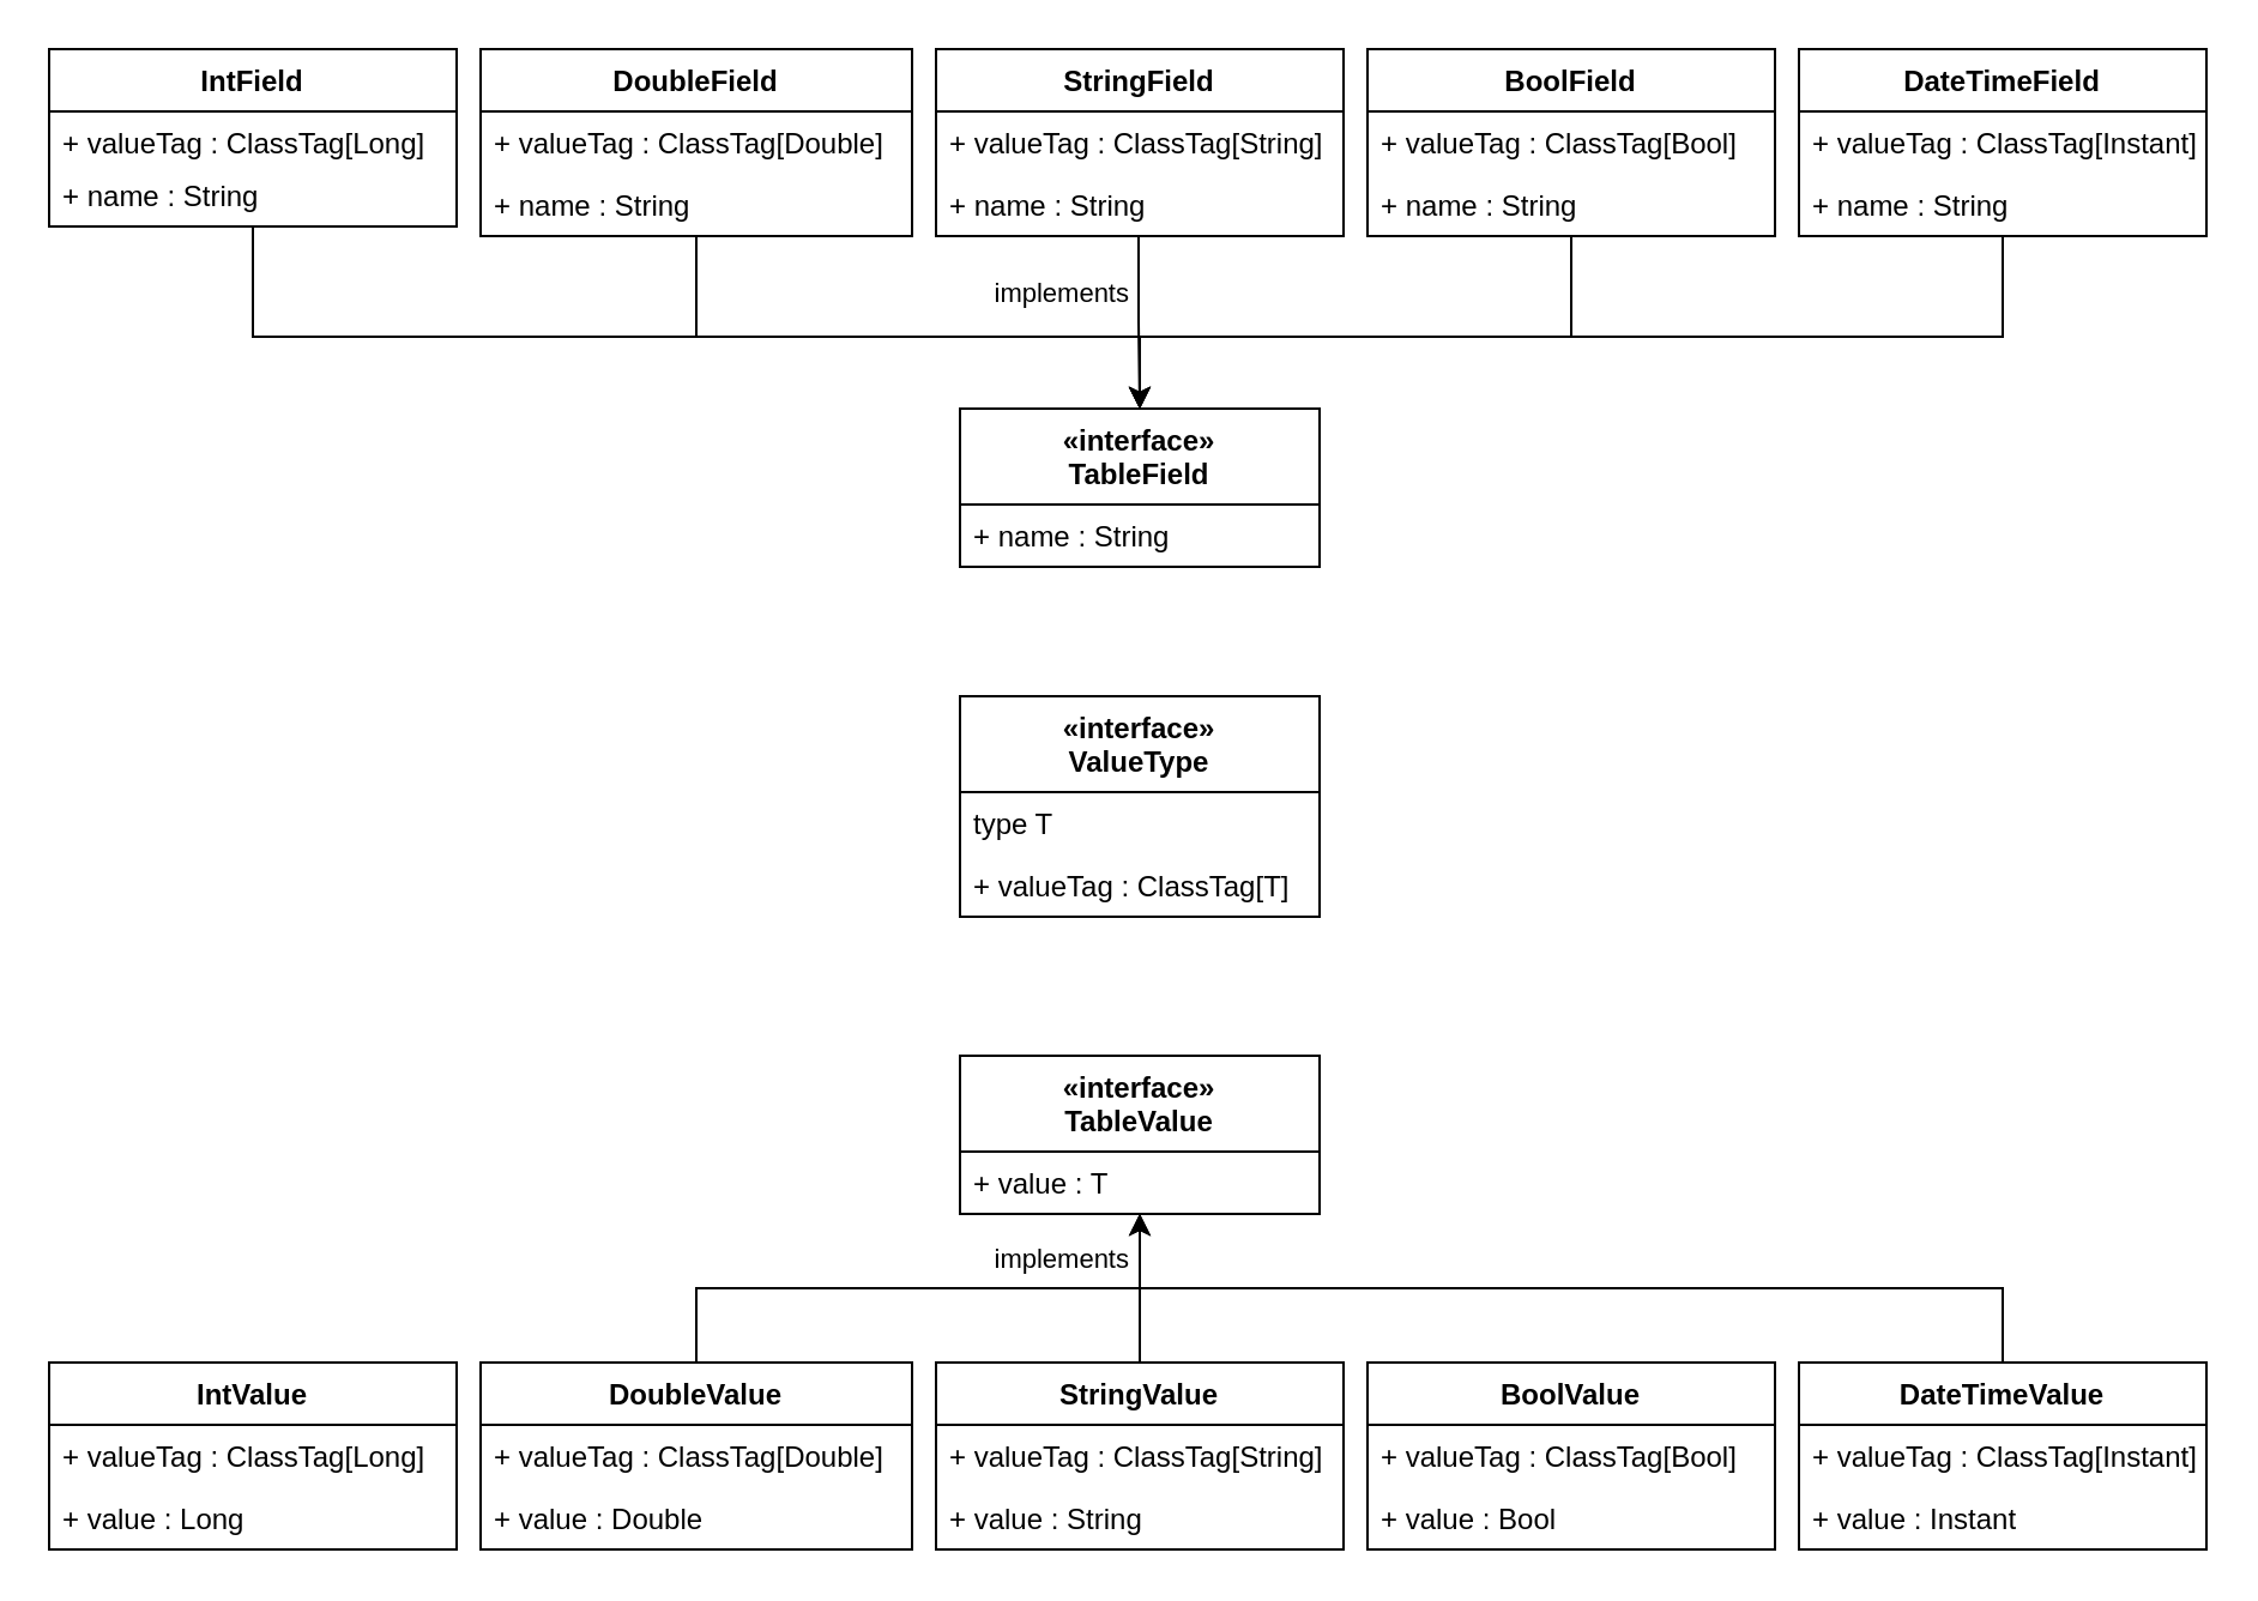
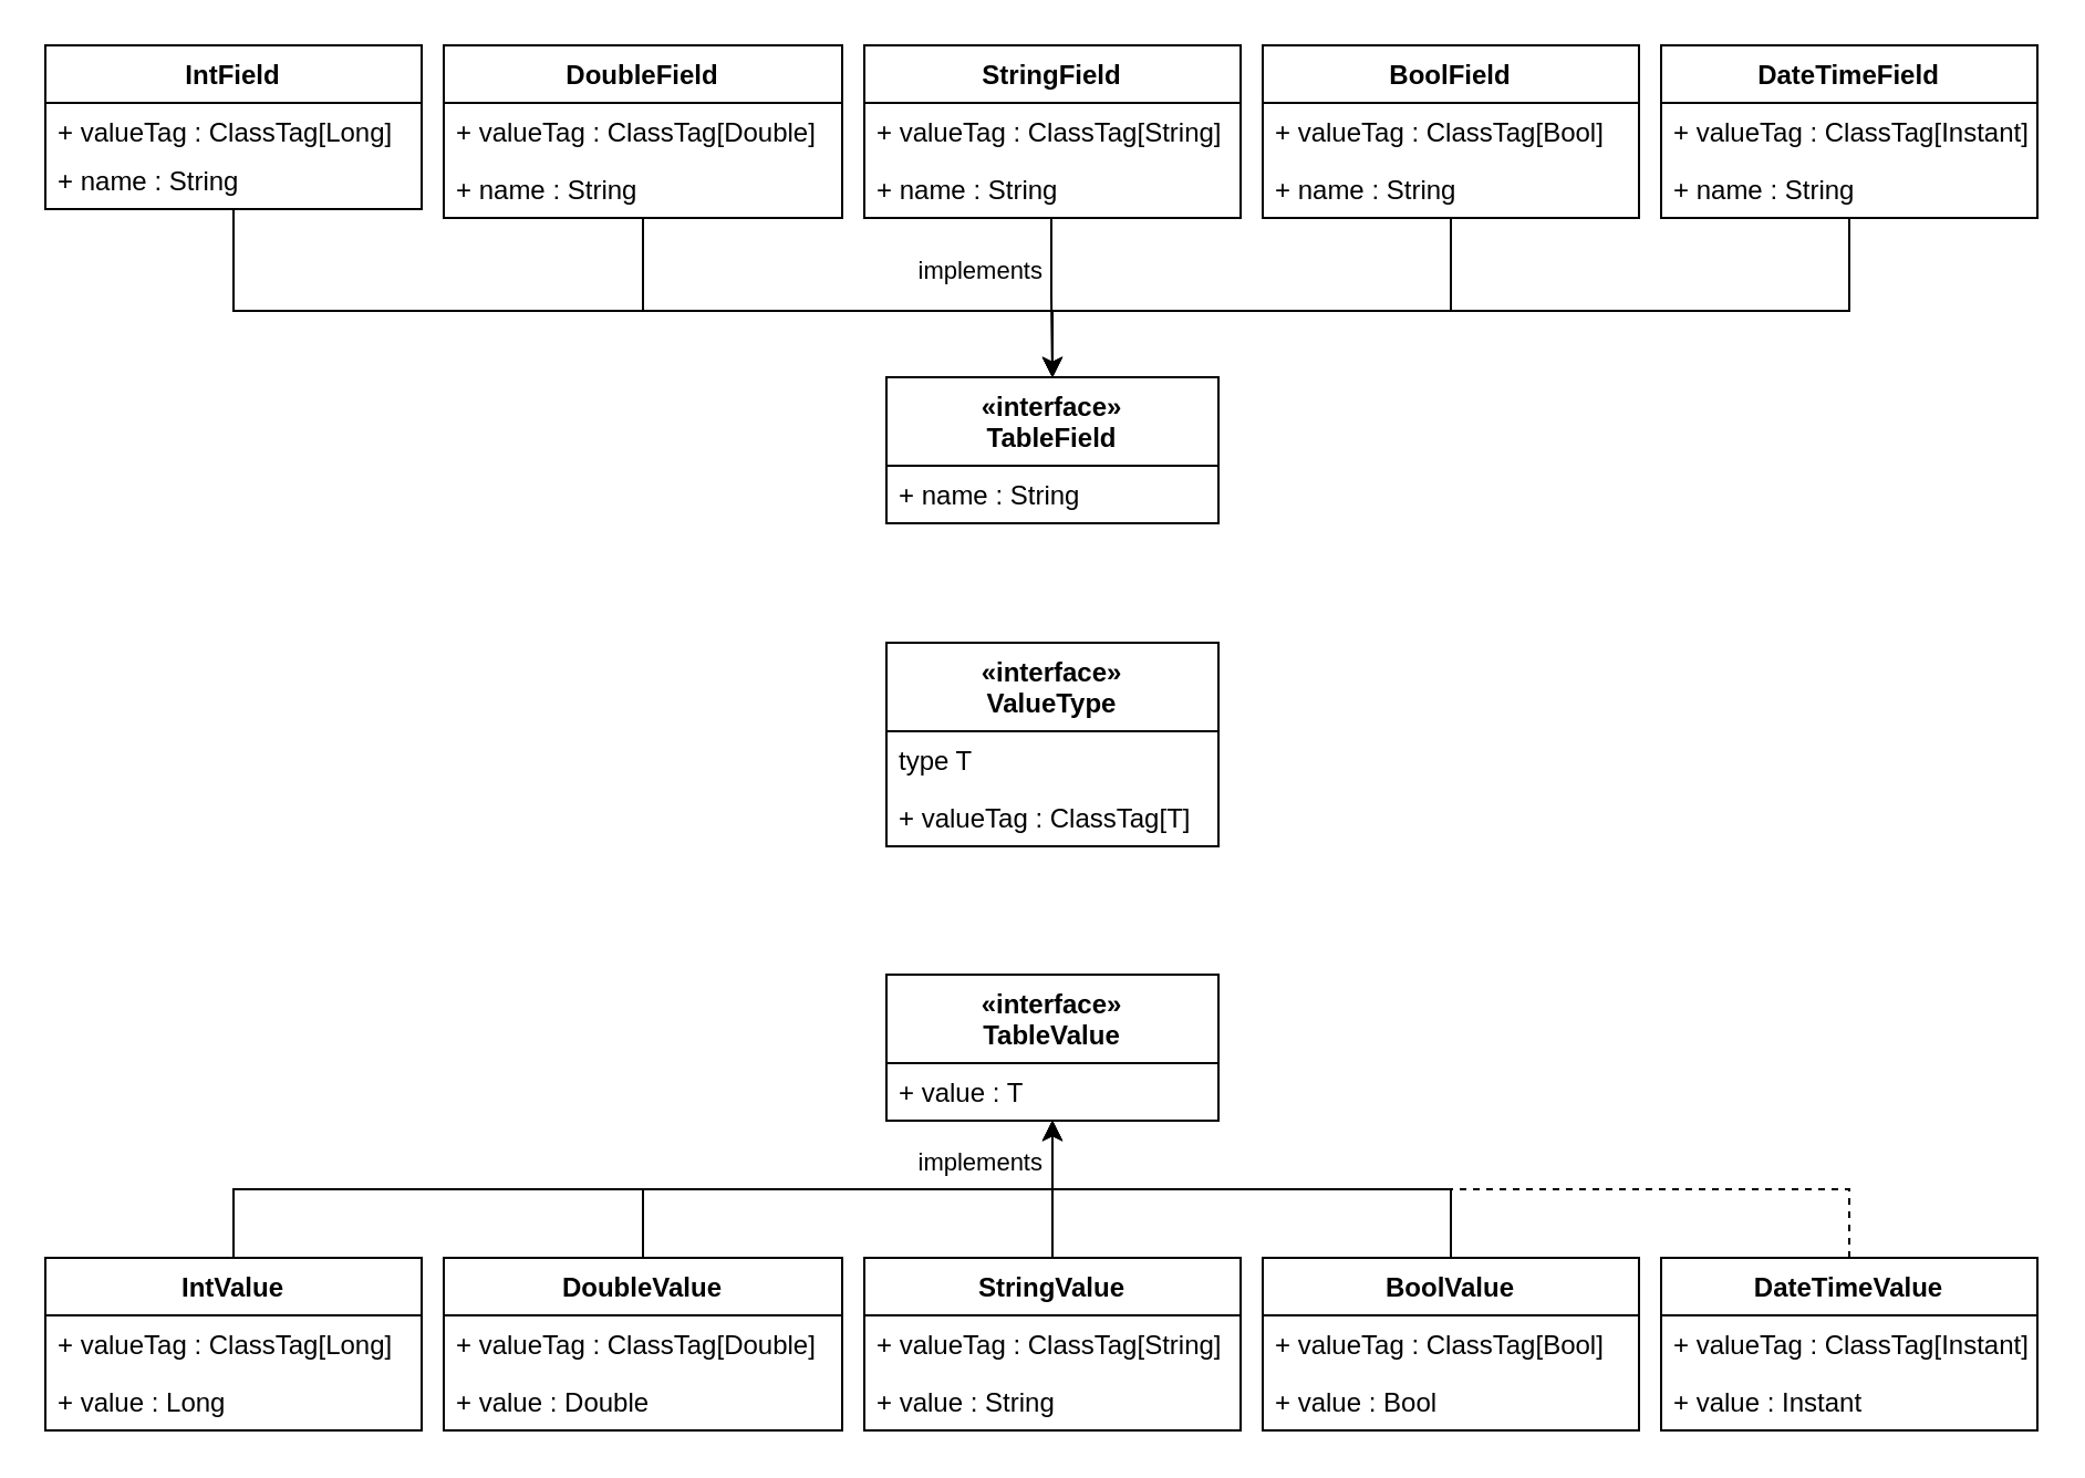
+ <mxCell id="9" style="edgeStyle=orthogonalEdgeStyle;rounded=0;orthogonalLoop=1;jettySize=auto;html=1;exitX=0.5;exitY=0;exitDx=0;exitDy=0;" parent="1" source="10" target="7" edge="1"><mxGeometry relative="1" as="geometry" /></mxCell>
- <mxCell id="25" style="edgeStyle=orthogonalEdgeStyle;rounded=0;orthogonalLoop=1;jettySize=auto;html=1;exitX=0.5;exitY=0;exitDx=0;exitDy=0;" parent="1" source="26" target="7" edge="1"><mxGeometry relative="1" as="geometry" /></mxCell>
+ <mxCell id="25" style="edgeStyle=orthogonalEdgeStyle;rounded=0;orthogonalLoop=1;jettySize=auto;html=1;exitX=0.5;exitY=0;exitDx=0;exitDy=0;dashed=1;" parent="1" source="26" target="7" edge="1"><mxGeometry relative="1" as="geometry" /></mxCell>
+ <mxCell id="21" style="edgeStyle=orthogonalEdgeStyle;rounded=0;orthogonalLoop=1;jettySize=auto;html=1;exitX=0.5;exitY=0;exitDx=0;exitDy=0;" parent="1" source="22" target="7" edge="1"><mxGeometry relative="1" as="geometry" /></mxCell>
